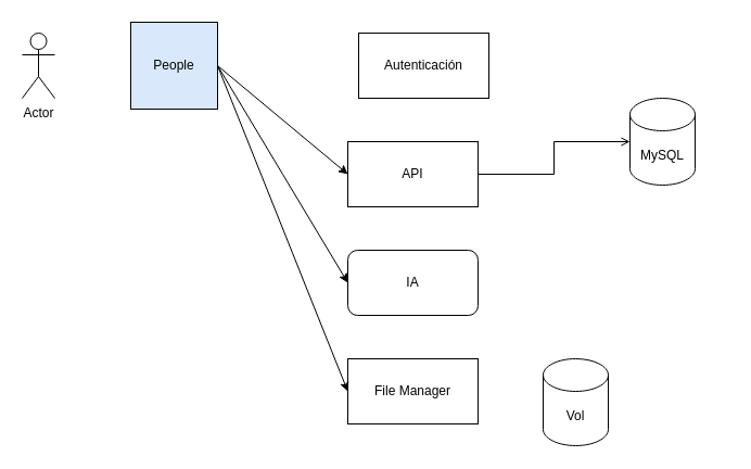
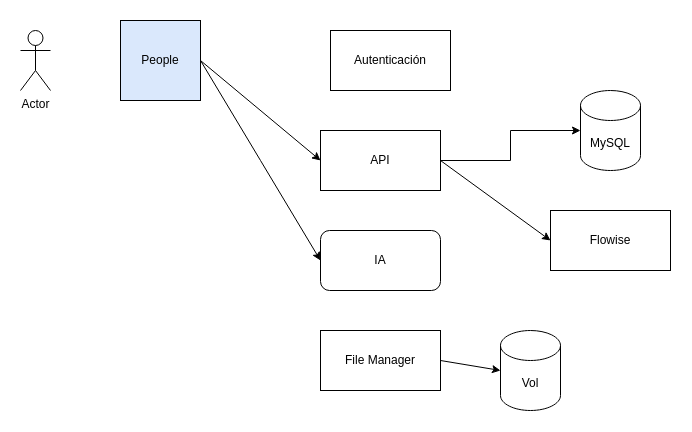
- <mxCell id="12" style="edgeStyle=orthogonalEdgeStyle;rounded=0;orthogonalLoop=1;jettySize=auto;html=1;exitX=1;exitY=0.5;exitDx=0;exitDy=0;entryX=0;entryY=0.5;entryDx=0;entryDy=0;entryPerimeter=0;endArrow=open;" edge="1" parent="1" source="5" target="11"><mxGeometry relative="1" as="geometry" /></mxCell>
+ <mxCell id="12" style="edgeStyle=orthogonalEdgeStyle;rounded=0;orthogonalLoop=1;jettySize=auto;html=1;exitX=1;exitY=0.5;exitDx=0;exitDy=0;entryX=0;entryY=0.5;entryDx=0;entryDy=0;entryPerimeter=0;" edge="1" parent="1" source="5" target="11"><mxGeometry relative="1" as="geometry" /></mxCell>
+ <mxCell id="14" value="" style="endArrow=classic;html=1;rounded=0;exitX=1;exitY=0.5;exitDx=0;exitDy=0;entryX=0;entryY=0.5;entryDx=0;entryDy=0;" edge="1" parent="1" source="5" target="13"><mxGeometry width="50" height="50" relative="1" as="geometry"><mxPoint x="390" y="260" as="sourcePoint" /><mxPoint x="440" y="210" as="targetPoint" /></mxGeometry></mxCell>
- <mxCell id="10" value="" style="endArrow=classic;html=1;rounded=0;exitX=1;exitY=0.5;exitDx=0;exitDy=0;entryX=0;entryY=0.5;entryDx=0;entryDy=0;" edge="1" parent="1" source="2" target="9"><mxGeometry width="50" height="50" relative="1" as="geometry"><mxPoint x="390" y="260" as="sourcePoint" /><mxPoint x="440" y="210" as="targetPoint" /></mxGeometry></mxCell>
+ <mxCell id="13" value="Flowise" style="rounded=0;whiteSpace=wrap;html=1;" vertex="1" parent="1"><mxGeometry x="550" y="210" width="120" height="60" as="geometry" /></mxCell>
+ <mxCell id="16" value="" style="endArrow=classic;html=1;rounded=0;exitX=1;exitY=0.5;exitDx=0;exitDy=0;entryX=0;entryY=0.5;entryDx=0;entryDy=0;entryPerimeter=0;" edge="1" parent="1" source="9" target="15"><mxGeometry width="50" height="50" relative="1" as="geometry"><mxPoint x="460" y="470" as="sourcePoint" /><mxPoint x="510" y="420" as="targetPoint" /></mxGeometry></mxCell>
